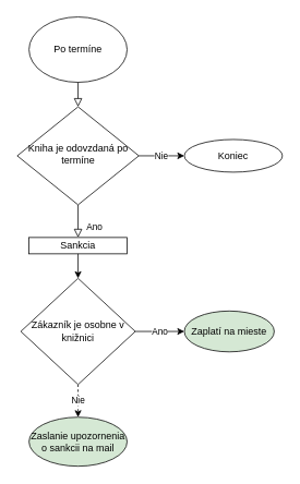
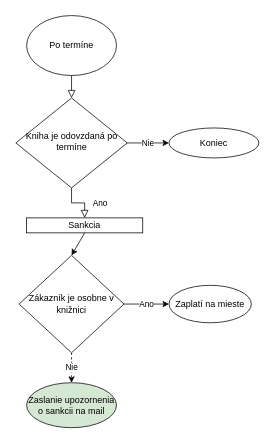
- <mxCell id="6" value="Sankcia" style="rounded=0;whiteSpace=wrap;html=1;" vertex="1" parent="1"><mxGeometry x="35.01" y="290" width="120" height="20" as="geometry" /></mxCell>
+ <mxCell id="6" value="Sankcia" style="rounded=0;whiteSpace=wrap;html=1;" vertex="1" parent="1"><mxGeometry x="35.01" y="290" width="155" height="20" as="geometry" /></mxCell>
- <mxCell id="13" value="Zaplatí na mieste" style="ellipse;whiteSpace=wrap;html=1;fillColor=#d5e8d4;" vertex="1" parent="1"><mxGeometry x="225" y="380" width="110" height="50" as="geometry" /></mxCell>
+ <mxCell id="13" value="Zaplatí na mieste" style="ellipse;whiteSpace=wrap;html=1;" vertex="1" parent="1"><mxGeometry x="225" y="380" width="110" height="50" as="geometry" /></mxCell>
